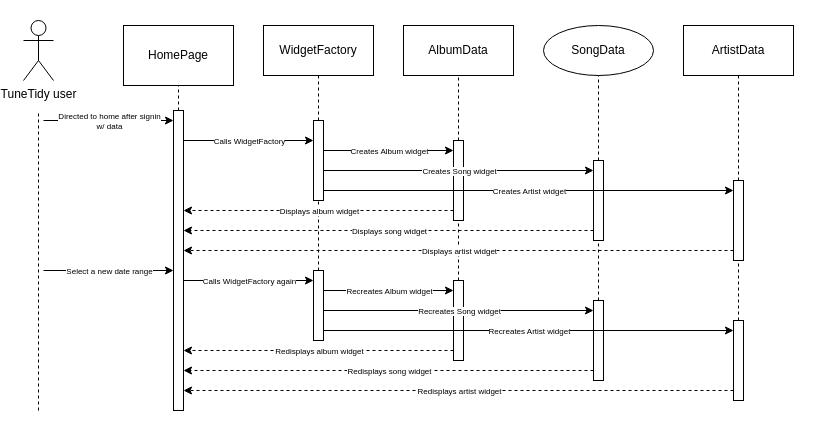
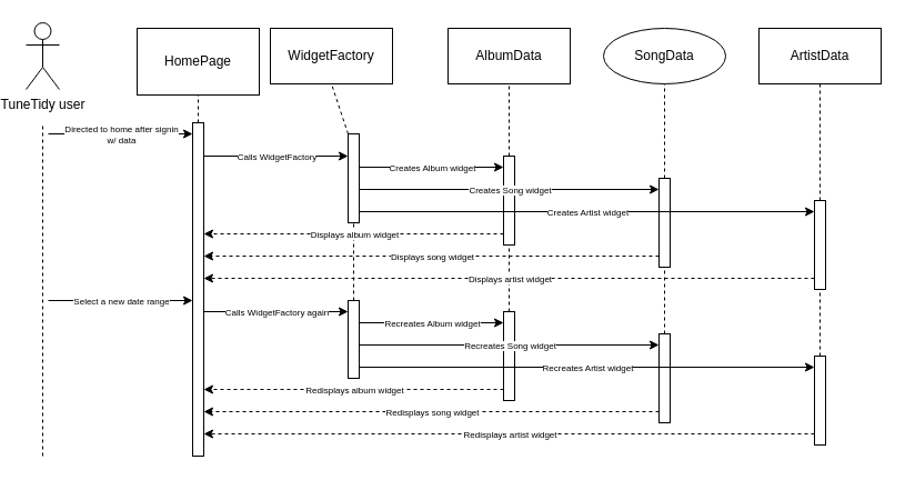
- <mxCell id="10" value="WidgetFactory" style="html=1;whiteSpace=wrap;" parent="1" vertex="1"><mxGeometry x="260" y="25" width="110" height="50" as="geometry" /></mxCell>
+ <mxCell id="10" value="WidgetFactory" style="html=1;whiteSpace=wrap;" parent="1" vertex="1"><mxGeometry x="240" y="25" width="110" height="50" as="geometry" /></mxCell>
